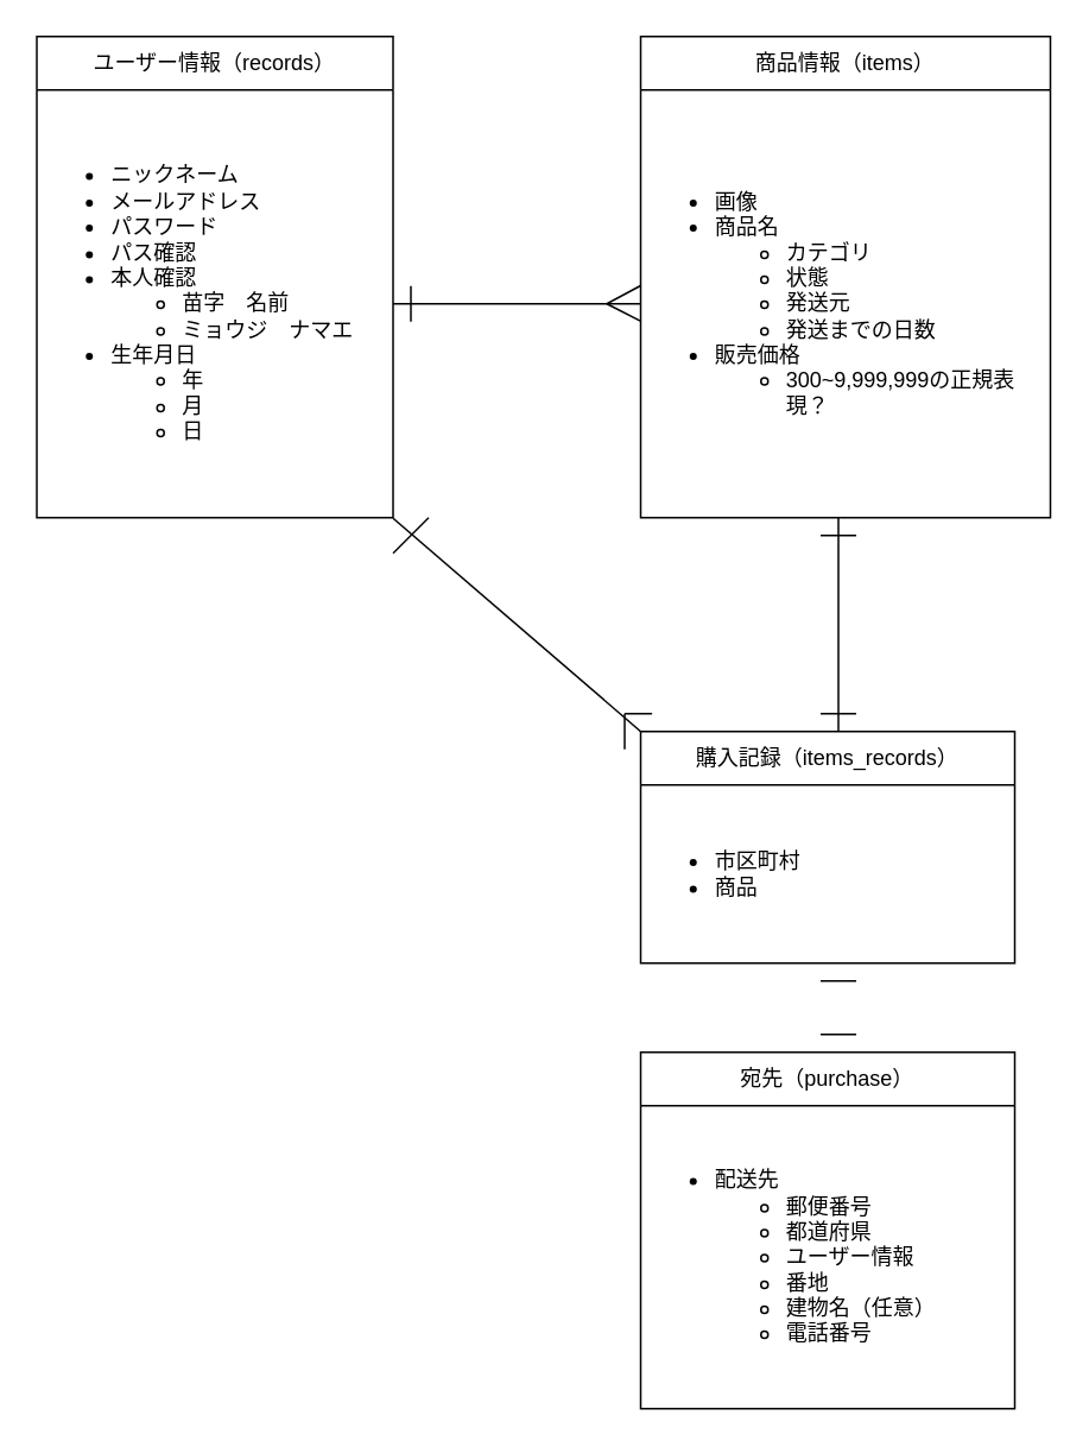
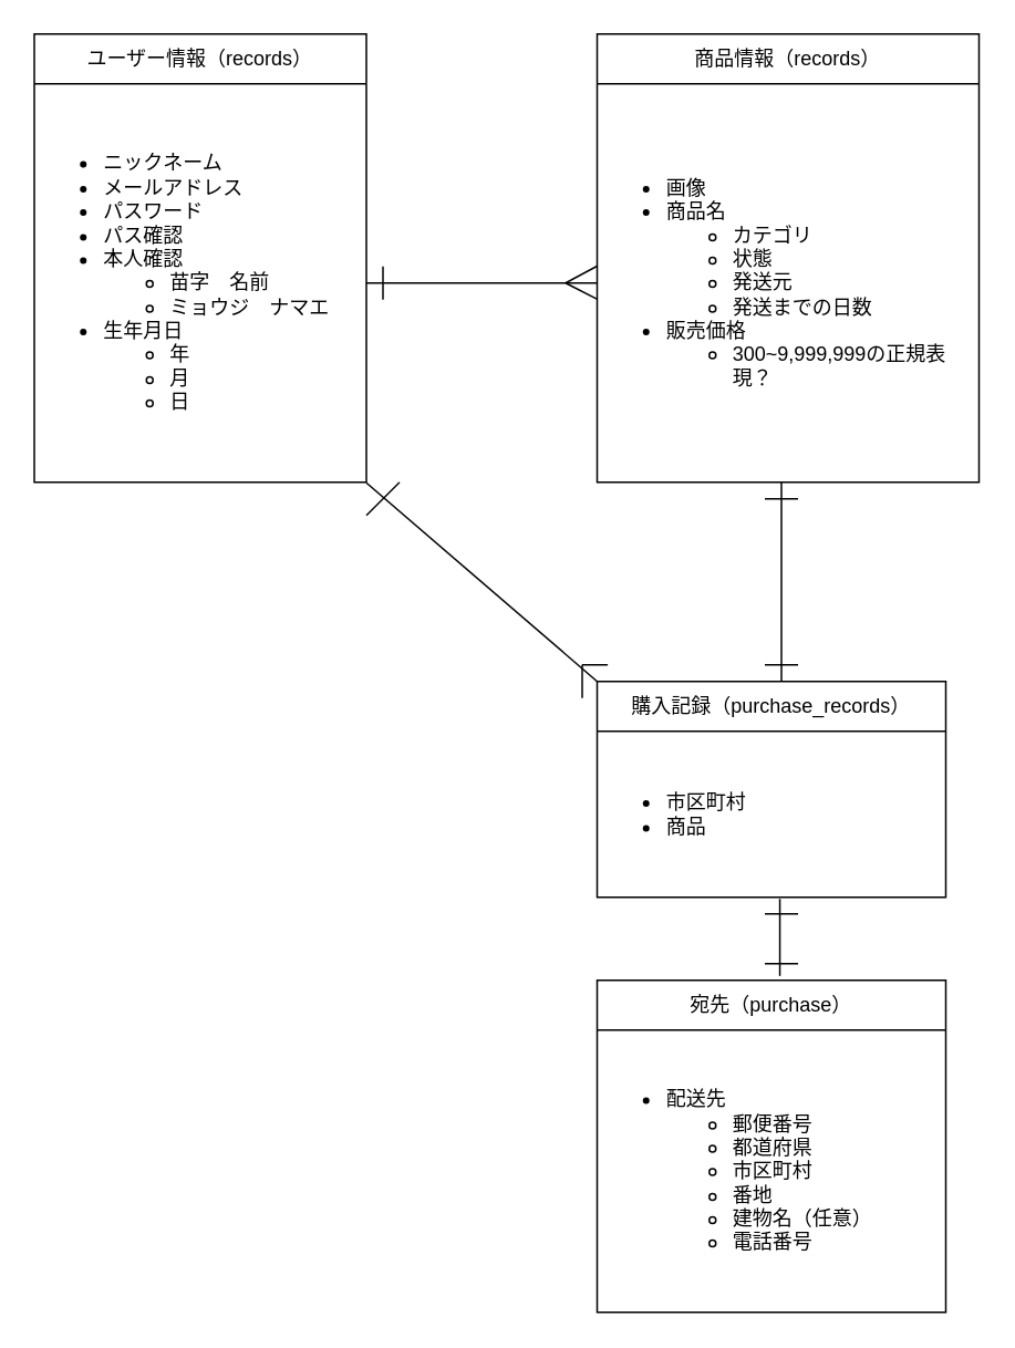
- <mxCell id="4" value="商品情報（items）" style="swimlane;fontStyle=0;childLayout=stackLayout;horizontal=1;startSize=30;horizontalStack=0;resizeParent=1;resizeParentMax=0;resizeLast=0;collapsible=1;marginBottom=0;whiteSpace=wrap;html=1;" parent="1" vertex="1"><mxGeometry x="359" y="20" width="230" height="270" as="geometry" /></mxCell>
+ <mxCell id="4" value="商品情報（records）" style="swimlane;fontStyle=0;childLayout=stackLayout;horizontal=1;startSize=30;horizontalStack=0;resizeParent=1;resizeParentMax=0;resizeLast=0;collapsible=1;marginBottom=0;whiteSpace=wrap;html=1;" parent="1" vertex="1"><mxGeometry x="359" y="20" width="230" height="270" as="geometry" /></mxCell>
- <mxCell id="9" value="購入記録（items_records）" style="swimlane;fontStyle=0;childLayout=stackLayout;horizontal=1;startSize=30;horizontalStack=0;resizeParent=1;resizeParentMax=0;resizeLast=0;collapsible=1;marginBottom=0;whiteSpace=wrap;html=1;" vertex="1" parent="1"><mxGeometry x="359" y="410" width="210" height="130" as="geometry" /></mxCell>
+ <mxCell id="9" value="購入記録（purchase_records）" style="swimlane;fontStyle=0;childLayout=stackLayout;horizontal=1;startSize=30;horizontalStack=0;resizeParent=1;resizeParentMax=0;resizeLast=0;collapsible=1;marginBottom=0;whiteSpace=wrap;html=1;" vertex="1" parent="1"><mxGeometry x="359" y="410" width="210" height="130" as="geometry" /></mxCell>
+ <mxCell id="23" value="" style="endArrow=none;html=1;entryX=0.524;entryY=1.01;entryDx=0;entryDy=0;exitX=0.524;exitY=-0.013;exitDx=0;exitDy=0;exitPerimeter=0;entryPerimeter=0;" edge="1" parent="1" source="7" target="10"><mxGeometry width="50" height="50" relative="1" as="geometry"><mxPoint x="330" y="540" as="sourcePoint" /><mxPoint x="380" y="490" as="targetPoint" /></mxGeometry></mxCell>
- <mxCell id="8" value="&lt;ul&gt;&lt;li&gt;&lt;span style=&quot;background-color: initial;&quot;&gt;配送先&lt;/span&gt;&lt;br&gt;&lt;/li&gt;&lt;ul&gt;&lt;li&gt;郵便番号&lt;/li&gt;&lt;li&gt;都道府県&lt;/li&gt;&lt;li&gt;ユーザー情報&lt;/li&gt;&lt;li&gt;番地&lt;/li&gt;&lt;li&gt;建物名（任意）&lt;/li&gt;&lt;li&gt;電話番号&lt;/li&gt;&lt;/ul&gt;&lt;/ul&gt;" style="text;strokeColor=none;fillColor=none;html=1;whiteSpace=wrap;verticalAlign=middle;overflow=hidden;" parent="7" vertex="1"><mxGeometry y="30" width="210" height="170" as="geometry" /></mxCell>
+ <mxCell id="8" value="&lt;ul&gt;&lt;li&gt;&lt;span style=&quot;background-color: initial;&quot;&gt;配送先&lt;/span&gt;&lt;br&gt;&lt;/li&gt;&lt;ul&gt;&lt;li&gt;郵便番号&lt;/li&gt;&lt;li&gt;都道府県&lt;/li&gt;&lt;li&gt;市区町村&lt;/li&gt;&lt;li&gt;番地&lt;/li&gt;&lt;li&gt;建物名（任意）&lt;/li&gt;&lt;li&gt;電話番号&lt;/li&gt;&lt;/ul&gt;&lt;/ul&gt;" style="text;strokeColor=none;fillColor=none;html=1;whiteSpace=wrap;verticalAlign=middle;overflow=hidden;" parent="7" vertex="1"><mxGeometry y="30" width="210" height="170" as="geometry" /></mxCell>
